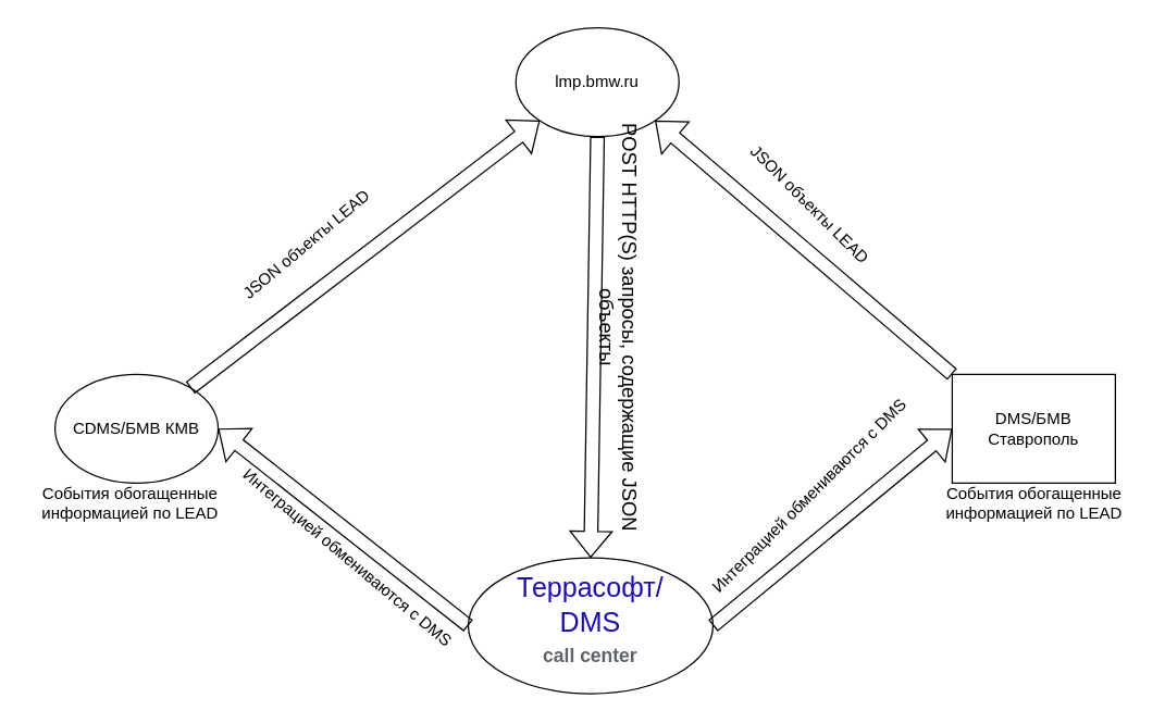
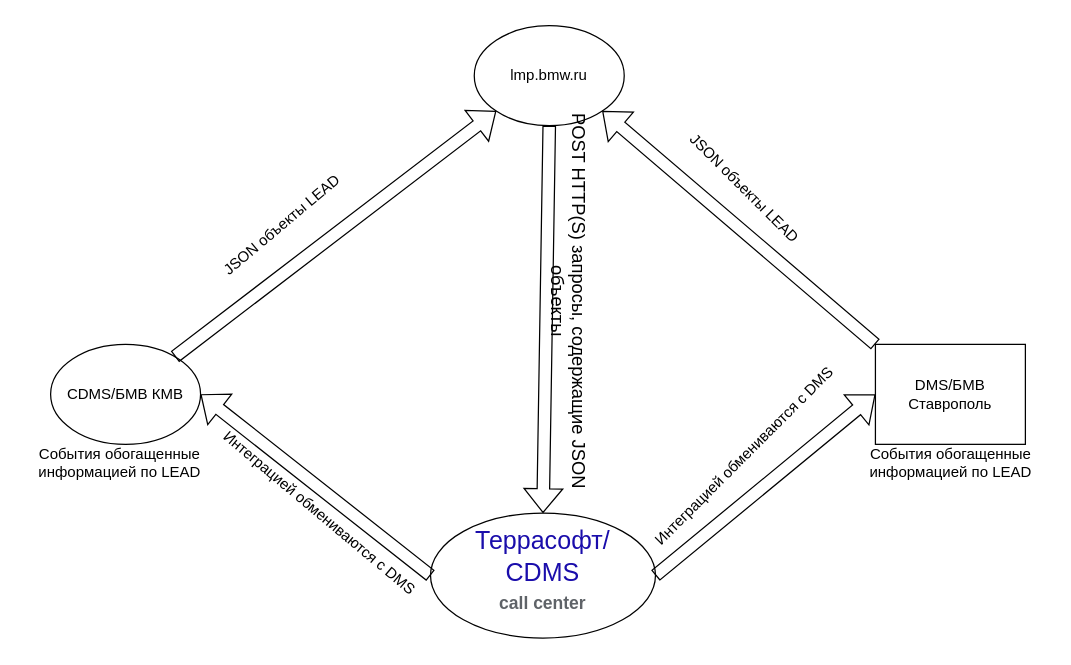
- <mxCell id="2" value="&lt;a class=&quot;Krnil&quot; href=&quot;https://www.terrasoft.ru/page/crm-products&quot; style=&quot;color: rgb(26 , 13 , 171) ; outline: 0px ; font-family: &amp;#34;arial&amp;#34; , sans-serif ; font-size: 14px ; background-color: rgb(255 , 255 , 255)&quot;&gt;&lt;div class=&quot;cfxYMc JfZTW c4Djg MUxGbd v0nnCb&quot; style=&quot;display: inline-block ; padding-top: 4px ; margin-bottom: 3px ; font-size: 20px ; line-height: 26px&quot;&gt;&lt;font style=&quot;vertical-align: inherit&quot;&gt;&lt;font style=&quot;vertical-align: inherit&quot;&gt;&lt;font style=&quot;vertical-align: inherit&quot;&gt;&lt;font style=&quot;vertical-align: inherit&quot;&gt;&lt;font style=&quot;vertical-align: inherit&quot;&gt;&lt;font style=&quot;vertical-align: inherit&quot;&gt;Террасофт/&lt;br&gt;DMS&lt;/font&gt;&lt;/font&gt;&lt;/font&gt;&lt;/font&gt;&lt;/font&gt;&lt;/font&gt;&lt;/div&gt;&lt;/a&gt;&lt;br&gt;&lt;font style=&quot;vertical-align: inherit&quot;&gt;&lt;font style=&quot;vertical-align: inherit&quot;&gt;&lt;span style=&quot;font-weight: bold ; color: rgb(95 , 99 , 104) ; font-family: &amp;#34;arial&amp;#34; , sans-serif ; font-size: 14px ; text-align: left ; background-color: rgb(255 , 255 , 255)&quot;&gt;call center&lt;/span&gt;&lt;br&gt;&lt;br&gt;&lt;/font&gt;&lt;/font&gt;" style="ellipse;whiteSpace=wrap;html=1;" vertex="1" parent="1"><mxGeometry x="344" y="410" width="180" height="100" as="geometry" /></mxCell>
+ <mxCell id="2" value="&lt;a class=&quot;Krnil&quot; href=&quot;https://www.terrasoft.ru/page/crm-products&quot; style=&quot;color: rgb(26 , 13 , 171) ; outline: 0px ; font-family: &amp;#34;arial&amp;#34; , sans-serif ; font-size: 14px ; background-color: rgb(255 , 255 , 255)&quot;&gt;&lt;div class=&quot;cfxYMc JfZTW c4Djg MUxGbd v0nnCb&quot; style=&quot;display: inline-block ; padding-top: 4px ; margin-bottom: 3px ; font-size: 20px ; line-height: 26px&quot;&gt;&lt;font style=&quot;vertical-align: inherit&quot;&gt;&lt;font style=&quot;vertical-align: inherit&quot;&gt;&lt;font style=&quot;vertical-align: inherit&quot;&gt;&lt;font style=&quot;vertical-align: inherit&quot;&gt;&lt;font style=&quot;vertical-align: inherit&quot;&gt;&lt;font style=&quot;vertical-align: inherit&quot;&gt;Террасофт/&lt;br&gt;CDMS&lt;/font&gt;&lt;/font&gt;&lt;/font&gt;&lt;/font&gt;&lt;/font&gt;&lt;/font&gt;&lt;/div&gt;&lt;/a&gt;&lt;br&gt;&lt;font style=&quot;vertical-align: inherit&quot;&gt;&lt;font style=&quot;vertical-align: inherit&quot;&gt;&lt;span style=&quot;font-weight: bold ; color: rgb(95 , 99 , 104) ; font-family: &amp;#34;arial&amp;#34; , sans-serif ; font-size: 14px ; text-align: left ; background-color: rgb(255 , 255 , 255)&quot;&gt;call center&lt;/span&gt;&lt;br&gt;&lt;br&gt;&lt;/font&gt;&lt;/font&gt;" style="ellipse;whiteSpace=wrap;html=1;" vertex="1" parent="1"><mxGeometry x="344" y="410" width="180" height="100" as="geometry" /></mxCell>
